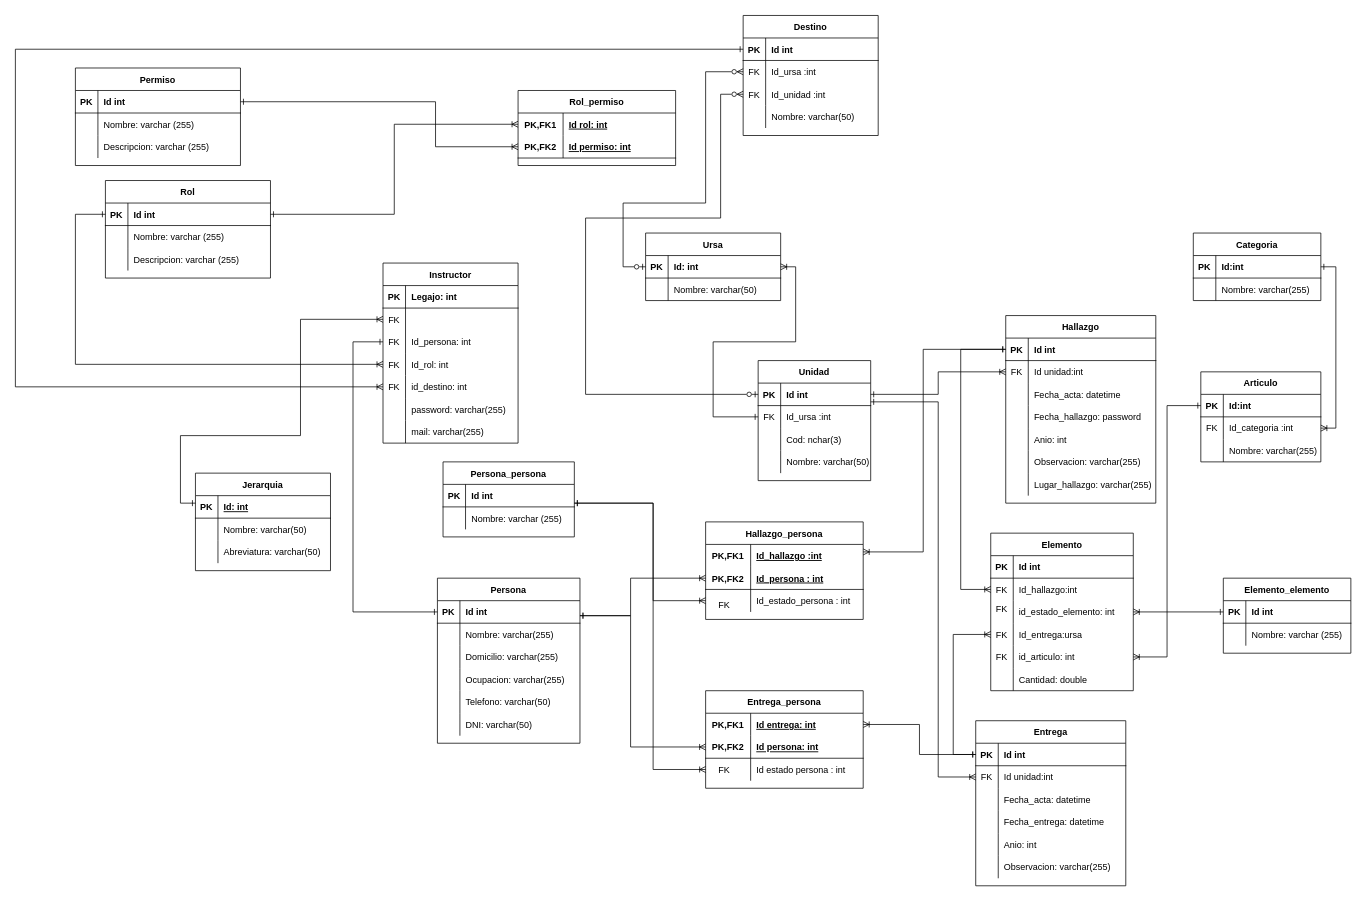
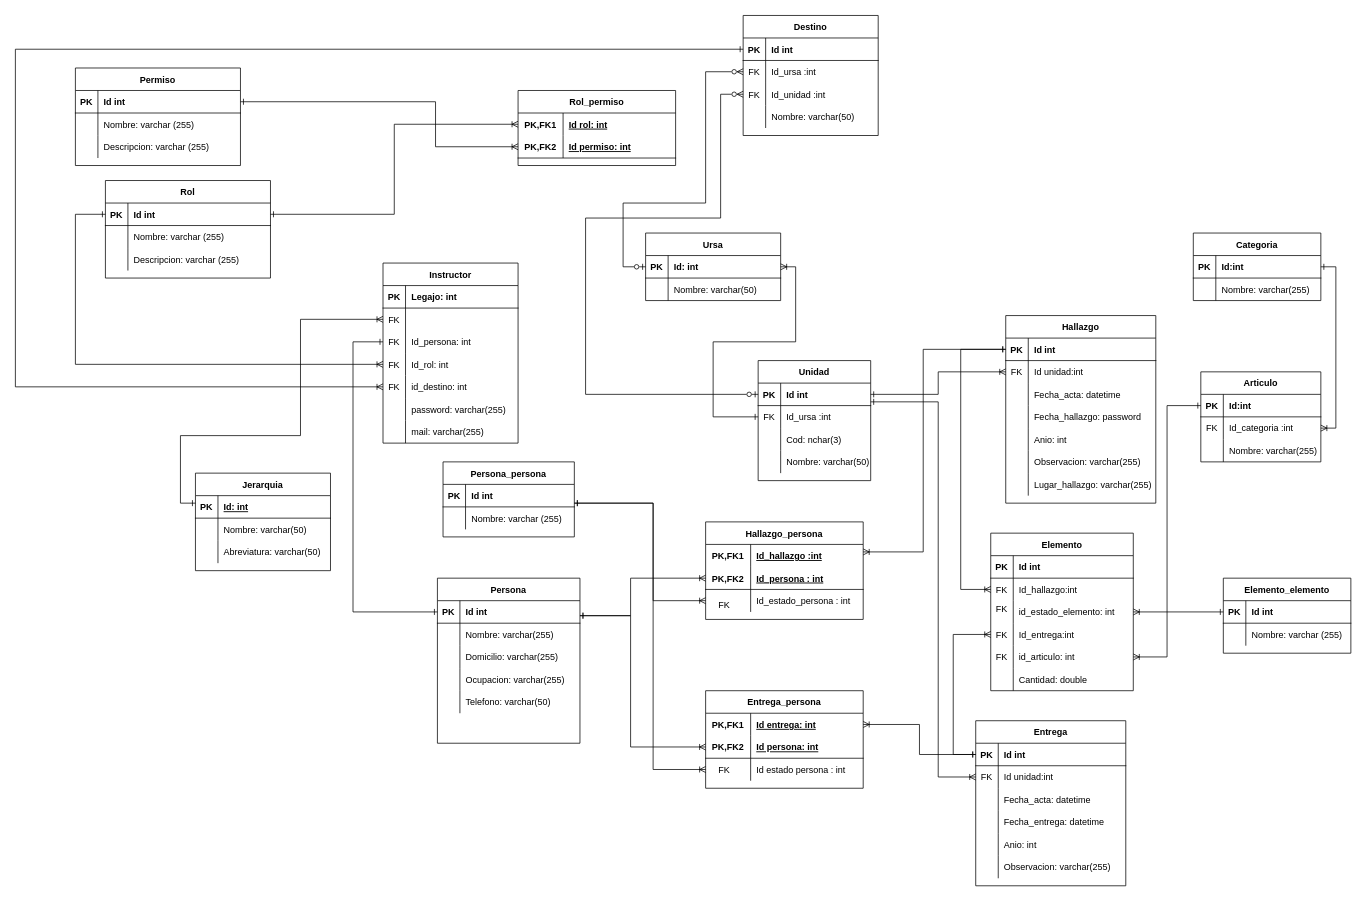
- <mxCell id="123" value="Id_entrega:ursa" style="shape=partialRectangle;connectable=0;fillColor=none;top=0;left=0;bottom=0;right=0;align=left;spacingLeft=6;fontStyle=0;overflow=hidden;" parent="121" vertex="1"><mxGeometry x="30" width="160" height="30" as="geometry"><mxRectangle width="160" height="30" as="alternateBounds" /></mxGeometry></mxCell>
+ <mxCell id="123" value="Id_entrega:int" style="shape=partialRectangle;connectable=0;fillColor=none;top=0;left=0;bottom=0;right=0;align=left;spacingLeft=6;fontStyle=0;overflow=hidden;" parent="121" vertex="1"><mxGeometry x="30" width="160" height="30" as="geometry"><mxRectangle width="160" height="30" as="alternateBounds" /></mxGeometry></mxCell>
- <mxCell id="52" value="DNI: varchar(50)" style="shape=partialRectangle;connectable=0;fillColor=none;top=0;left=0;bottom=0;right=0;align=left;spacingLeft=6;overflow=hidden;" parent="50" vertex="1"><mxGeometry x="30" width="160" height="30" as="geometry"><mxRectangle width="160" height="30" as="alternateBounds" /></mxGeometry></mxCell>
